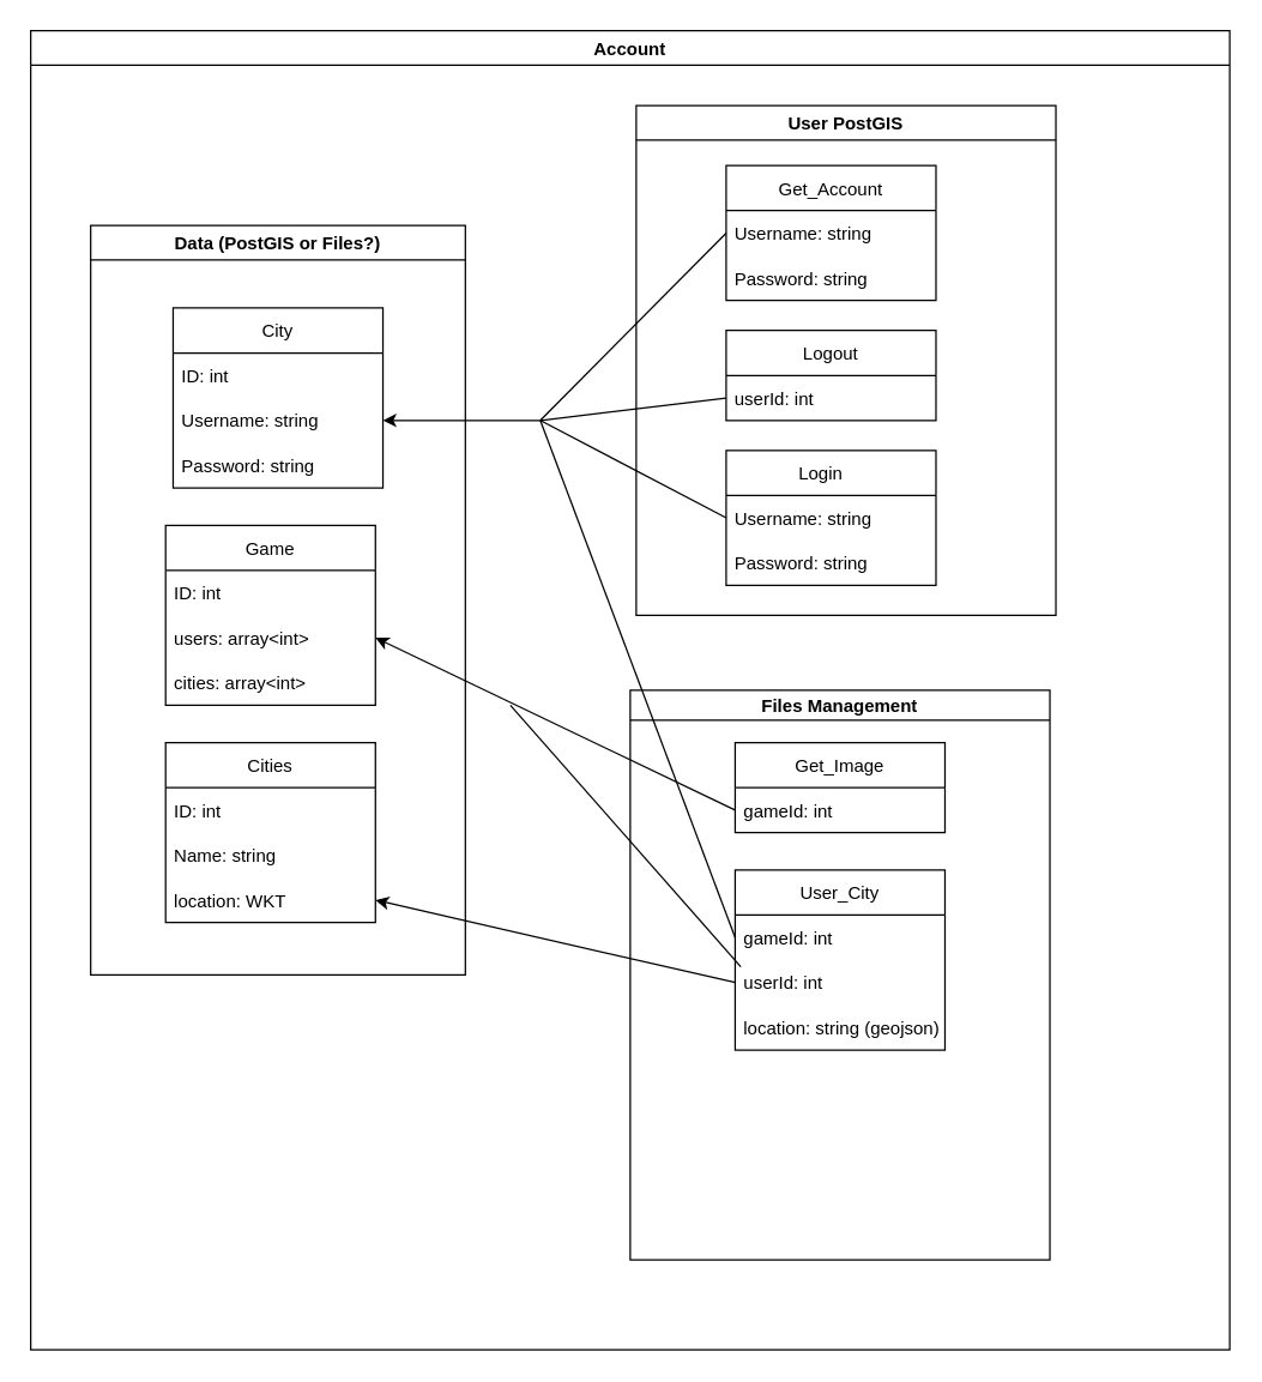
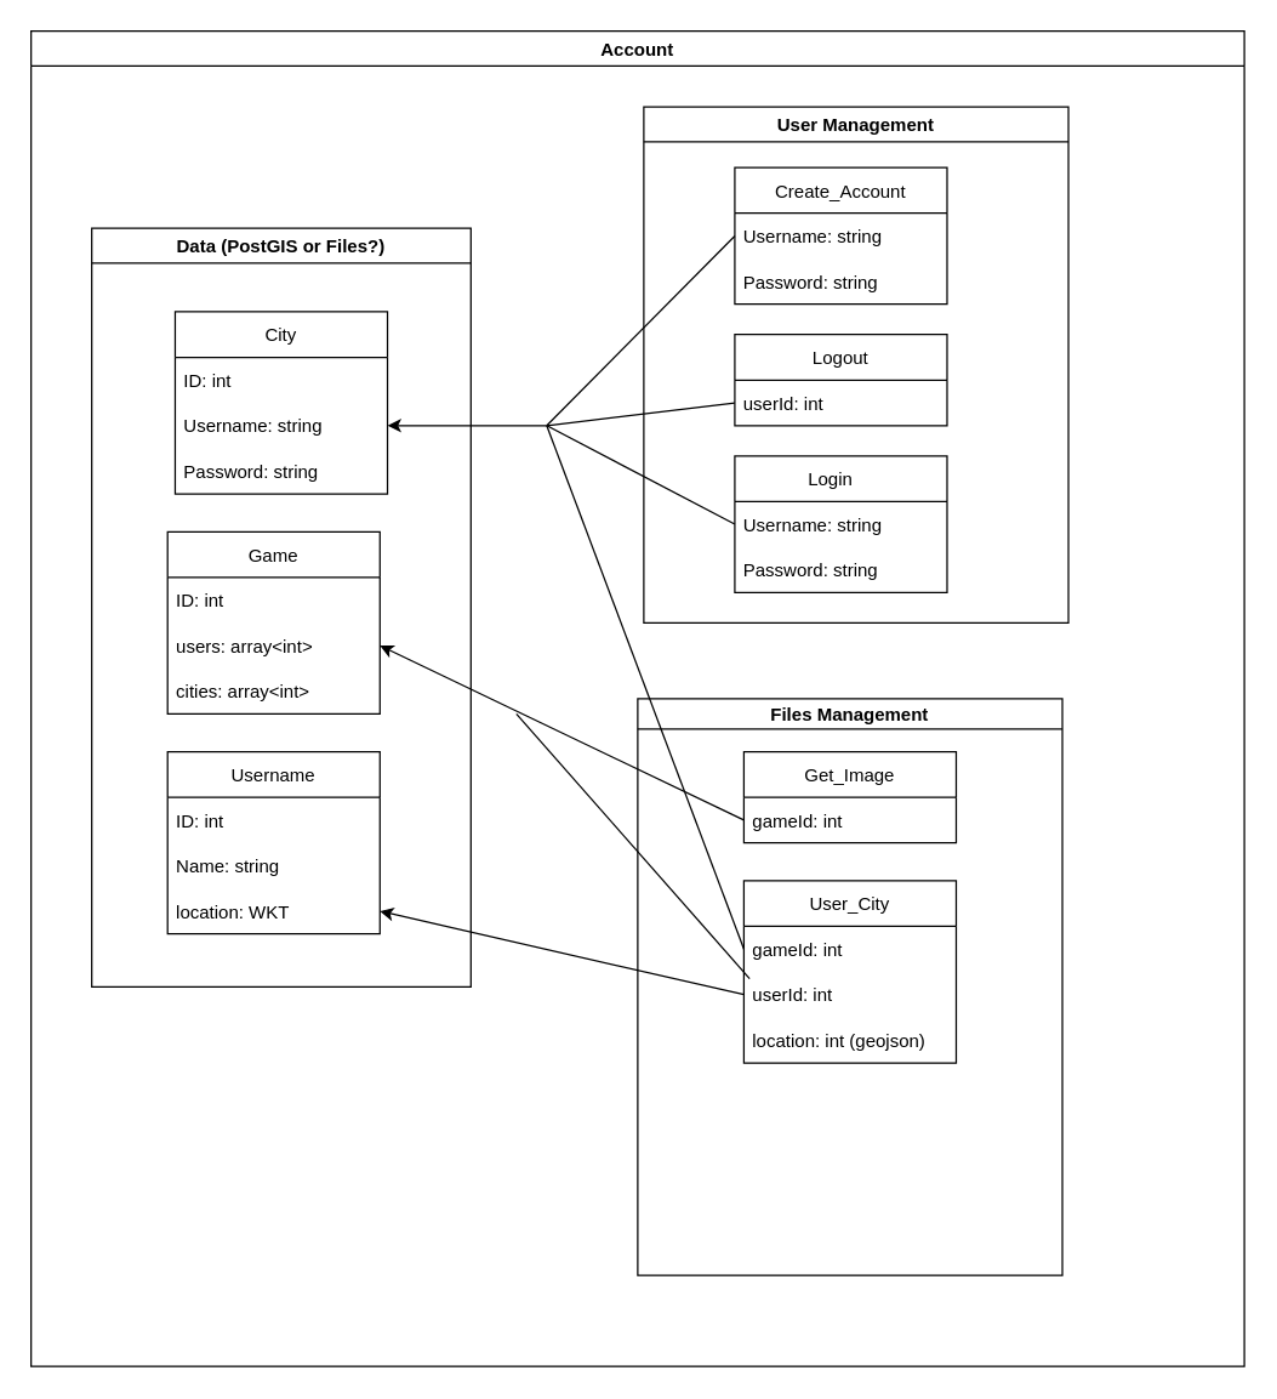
- <mxCell id="2" value="User PostGIS" style="swimlane;" vertex="1" parent="1"><mxGeometry x="424" y="70" width="280" height="340" as="geometry" /></mxCell>
+ <mxCell id="2" value="User Management" style="swimlane;" vertex="1" parent="1"><mxGeometry x="424" y="70" width="280" height="340" as="geometry" /></mxCell>
- <mxCell id="8" value="Get_Account" style="swimlane;fontStyle=0;childLayout=stackLayout;horizontal=1;startSize=30;horizontalStack=0;resizeParent=1;resizeParentMax=0;resizeLast=0;collapsible=1;marginBottom=0;" vertex="1" parent="2"><mxGeometry x="60" y="40" width="140" height="90" as="geometry" /></mxCell>
+ <mxCell id="8" value="Create_Account" style="swimlane;fontStyle=0;childLayout=stackLayout;horizontal=1;startSize=30;horizontalStack=0;resizeParent=1;resizeParentMax=0;resizeLast=0;collapsible=1;marginBottom=0;" vertex="1" parent="2"><mxGeometry x="60" y="40" width="140" height="90" as="geometry" /></mxCell>
- <mxCell id="20" value="Cities" style="swimlane;fontStyle=0;childLayout=stackLayout;horizontal=1;startSize=30;horizontalStack=0;resizeParent=1;resizeParentMax=0;resizeLast=0;collapsible=1;marginBottom=0;" vertex="1" parent="11"><mxGeometry x="50" y="345" width="140" height="120" as="geometry" /></mxCell>
+ <mxCell id="20" value="Username" style="swimlane;fontStyle=0;childLayout=stackLayout;horizontal=1;startSize=30;horizontalStack=0;resizeParent=1;resizeParentMax=0;resizeLast=0;collapsible=1;marginBottom=0;" vertex="1" parent="11"><mxGeometry x="50" y="345" width="140" height="120" as="geometry" /></mxCell>
- <mxCell id="28" value="location: string (geojson)" style="text;strokeColor=none;fillColor=none;align=left;verticalAlign=middle;spacingLeft=4;spacingRight=4;overflow=hidden;points=[[0,0.5],[1,0.5]];portConstraint=eastwest;rotatable=0;" vertex="1" parent="25"><mxGeometry y="90" width="140" height="30" as="geometry" /></mxCell>
+ <mxCell id="28" value="location: int (geojson)" style="text;strokeColor=none;fillColor=none;align=left;verticalAlign=middle;spacingLeft=4;spacingRight=4;overflow=hidden;points=[[0,0.5],[1,0.5]];portConstraint=eastwest;rotatable=0;" vertex="1" parent="25"><mxGeometry y="90" width="140" height="30" as="geometry" /></mxCell>
